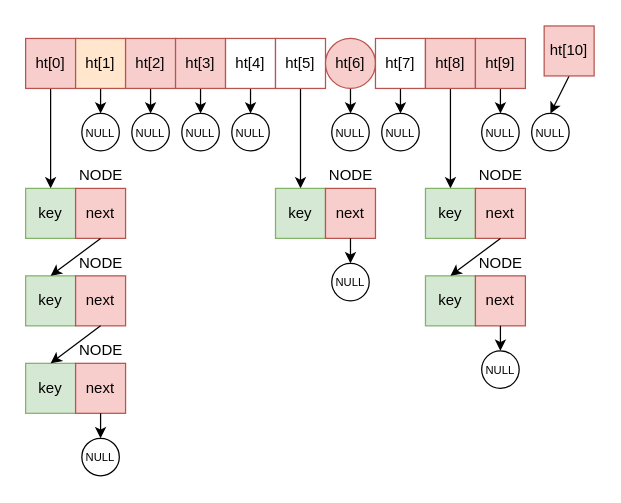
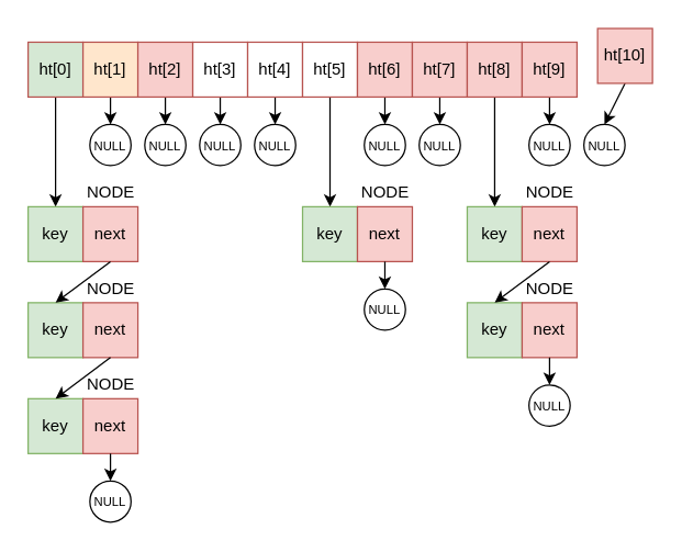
- <mxCell id="3" value="ht[0]" style="rounded=0;whiteSpace=wrap;html=1;fillColor=#f8cecc;strokeColor=#b85450;" vertex="1" parent="1"><mxGeometry x="20" y="30" width="40" height="40" as="geometry" /></mxCell>
+ <mxCell id="3" value="ht[0]" style="rounded=0;whiteSpace=wrap;html=1;fillColor=#d5e8d4;strokeColor=#b85450;" vertex="1" parent="1"><mxGeometry x="20" y="30" width="40" height="40" as="geometry" /></mxCell>
- <mxCell id="9" value="&lt;span style=&quot;&quot;&gt;ht[3]&lt;/span&gt;" style="rounded=0;whiteSpace=wrap;html=1;fillColor=#f8cecc;strokeColor=#b85450;" vertex="1" parent="1"><mxGeometry x="140" y="30" width="40" height="40" as="geometry" /></mxCell>
+ <mxCell id="9" value="&lt;span style=&quot;&quot;&gt;ht[3]&lt;/span&gt;" style="rounded=0;whiteSpace=wrap;html=1;fillColor=#ffffff;strokeColor=#b85450;" vertex="1" parent="1"><mxGeometry x="140" y="30" width="40" height="40" as="geometry" /></mxCell>
- <mxCell id="15" value="&lt;span style=&quot;&quot;&gt;ht[6]&lt;/span&gt;" style="ellipse;whiteSpace=wrap;html=1;fillColor=#f8cecc;strokeColor=#b85450;" vertex="1" parent="1"><mxGeometry x="260" y="30" width="40" height="40" as="geometry" /></mxCell>
+ <mxCell id="15" value="&lt;span style=&quot;&quot;&gt;ht[6]&lt;/span&gt;" style="rounded=0;whiteSpace=wrap;html=1;fillColor=#f8cecc;strokeColor=#b85450;" vertex="1" parent="1"><mxGeometry x="260" y="30" width="40" height="40" as="geometry" /></mxCell>
- <mxCell id="17" value="&lt;span style=&quot;&quot;&gt;ht[7]&lt;/span&gt;" style="rounded=0;whiteSpace=wrap;html=1;fillColor=#ffffff;strokeColor=#b85450;" vertex="1" parent="1"><mxGeometry x="300" y="30" width="40" height="40" as="geometry" /></mxCell>
+ <mxCell id="17" value="&lt;span style=&quot;&quot;&gt;ht[7]&lt;/span&gt;" style="rounded=0;whiteSpace=wrap;html=1;fillColor=#f8cecc;strokeColor=#b85450;" vertex="1" parent="1"><mxGeometry x="300" y="30" width="40" height="40" as="geometry" /></mxCell>
